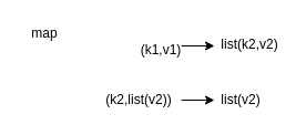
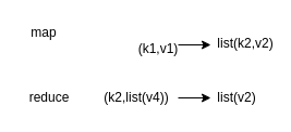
+ <mxCell id="5" value="reduce" style="text;html=1;strokeColor=none;fillColor=none;align=center;verticalAlign=middle;whiteSpace=wrap;rounded=0;" vertex="1" parent="1"><mxGeometry x="25" y="80" width="40" height="20" as="geometry" /></mxCell>
- <mxCell id="6" value="(k2,list(v2))" style="text;html=1;strokeColor=none;fillColor=none;align=center;verticalAlign=middle;whiteSpace=wrap;rounded=0;" vertex="1" parent="1"><mxGeometry x="105" y="80" width="40" height="20" as="geometry" /></mxCell>
+ <mxCell id="6" value="(k2,list(v4))" style="text;html=1;strokeColor=none;fillColor=none;align=center;verticalAlign=middle;whiteSpace=wrap;rounded=0;" vertex="1" parent="1"><mxGeometry x="105" y="80" width="40" height="20" as="geometry" /></mxCell>
